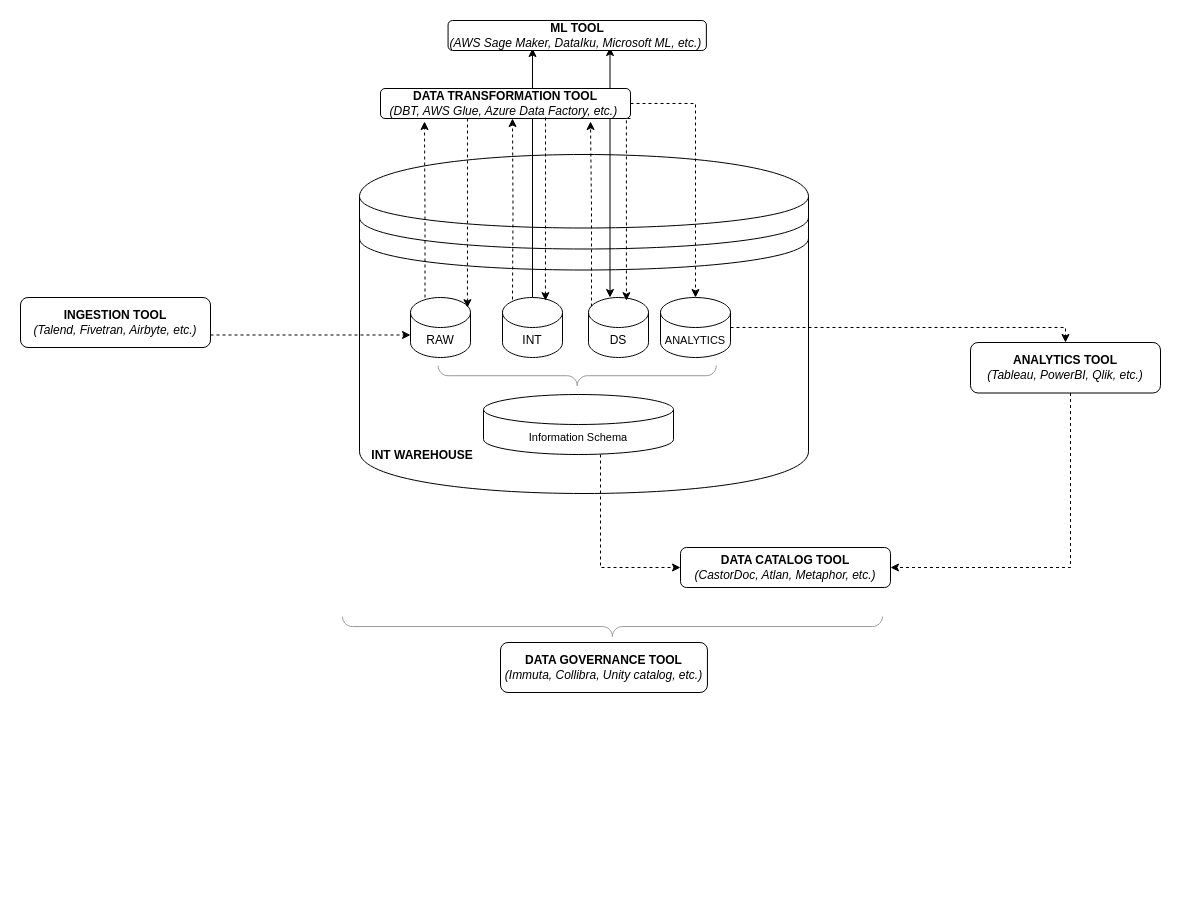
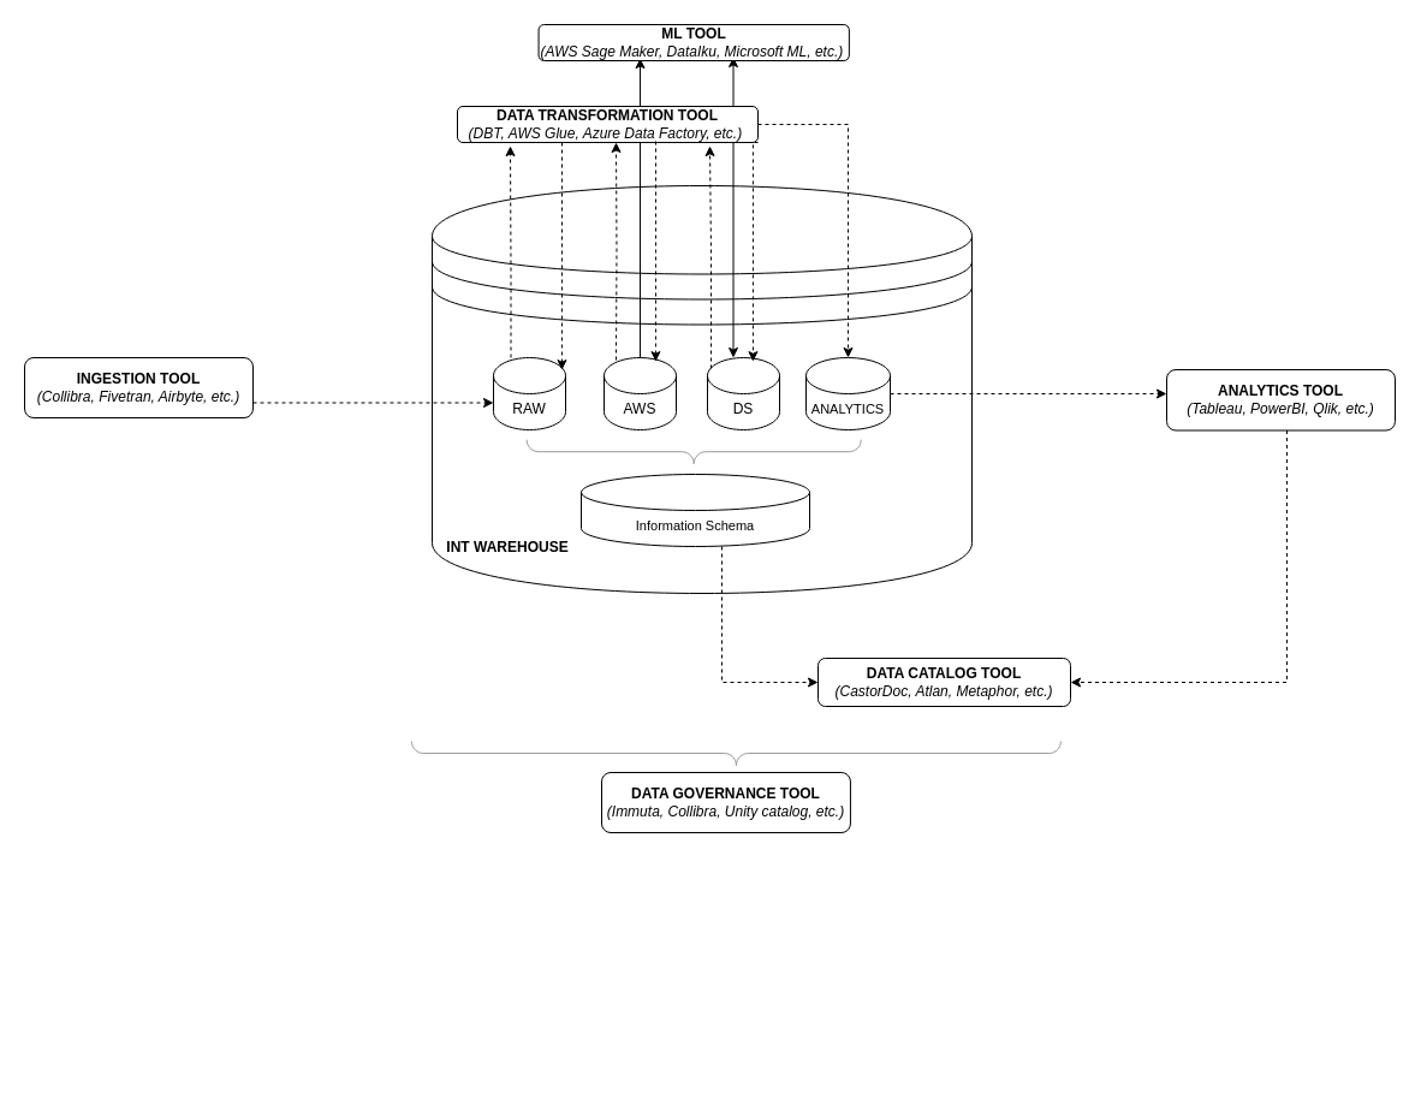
- <mxCell id="13" value="&lt;b&gt;INGESTION TOOL&lt;/b&gt;&lt;div&gt;&lt;i&gt;(Talend, Fivetran, Airbyte, etc.)&lt;/i&gt;&lt;/div&gt;" style="rounded=1;whiteSpace=wrap;html=1;" vertex="1" parent="1"><mxGeometry x="20" y="297" width="190" height="50" as="geometry" /></mxCell>
+ <mxCell id="13" value="&lt;b&gt;INGESTION TOOL&lt;/b&gt;&lt;div&gt;&lt;i&gt;(Collibra, Fivetran, Airbyte, etc.)&lt;/i&gt;&lt;/div&gt;" style="rounded=1;whiteSpace=wrap;html=1;" vertex="1" parent="1"><mxGeometry x="20" y="297" width="190" height="50" as="geometry" /></mxCell>
- <mxCell id="10" value="&lt;font style=&quot;font-size: 11px;&quot;&gt;ANALYTICS&lt;/font&gt;" style="shape=cylinder3;whiteSpace=wrap;html=1;boundedLbl=1;backgroundOutline=1;size=15;" vertex="1" parent="1"><mxGeometry x="660" y="297" width="70" height="60" as="geometry" /></mxCell>
+ <mxCell id="10" value="&lt;font style=&quot;font-size: 11px;&quot;&gt;ANALYTICS&lt;/font&gt;" style="shape=cylinder3;whiteSpace=wrap;html=1;boundedLbl=1;backgroundOutline=1;size=15;" vertex="1" parent="1"><mxGeometry x="670" y="297" width="70" height="60" as="geometry" /></mxCell>
- <mxCell id="7" value="INT" style="shape=cylinder3;whiteSpace=wrap;html=1;boundedLbl=1;backgroundOutline=1;size=15;" vertex="1" parent="1"><mxGeometry x="502" y="297" width="60" height="60" as="geometry" /></mxCell>
+ <mxCell id="7" value="AWS" style="shape=cylinder3;whiteSpace=wrap;html=1;boundedLbl=1;backgroundOutline=1;size=15;" vertex="1" parent="1"><mxGeometry x="502" y="297" width="60" height="60" as="geometry" /></mxCell>
- <mxCell id="18" value="&lt;b&gt;ANALYTICS TOOL&lt;/b&gt;&lt;div&gt;&lt;i&gt;(Tableau, PowerBI, Qlik, etc.)&lt;/i&gt;&lt;/div&gt;" style="rounded=1;whiteSpace=wrap;html=1;" vertex="1" parent="1"><mxGeometry x="970" y="342" width="190" height="50.5" as="geometry" /></mxCell>
+ <mxCell id="18" value="&lt;b&gt;ANALYTICS TOOL&lt;/b&gt;&lt;div&gt;&lt;i&gt;(Tableau, PowerBI, Qlik, etc.)&lt;/i&gt;&lt;/div&gt;" style="rounded=1;whiteSpace=wrap;html=1;" vertex="1" parent="1"><mxGeometry x="970" y="307" width="190" height="50.5" as="geometry" /></mxCell>
